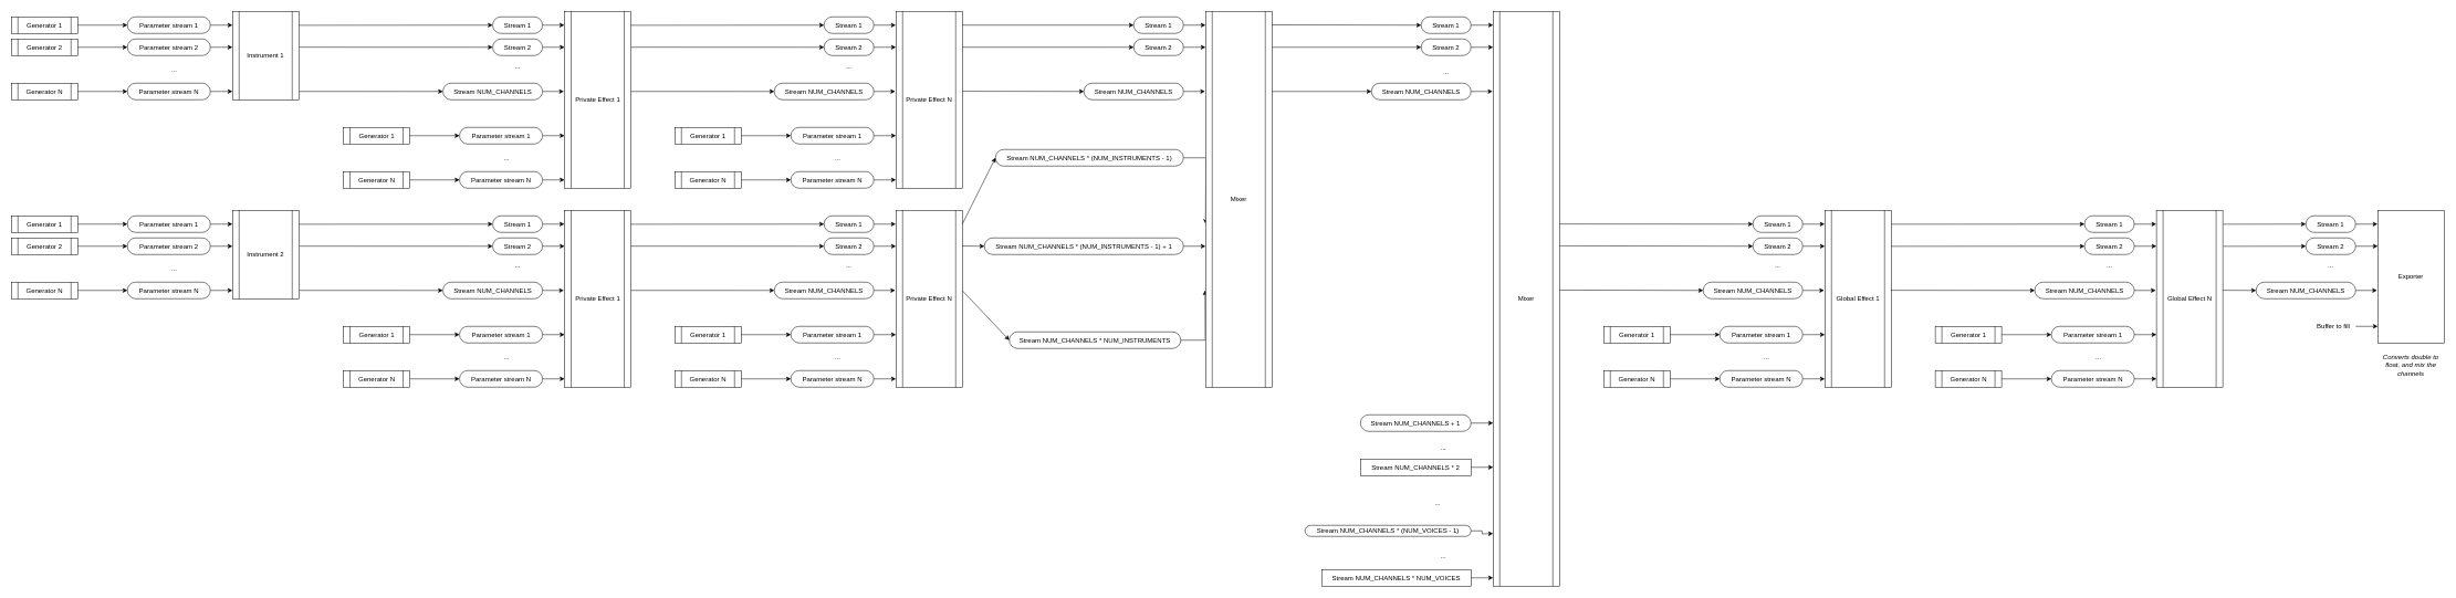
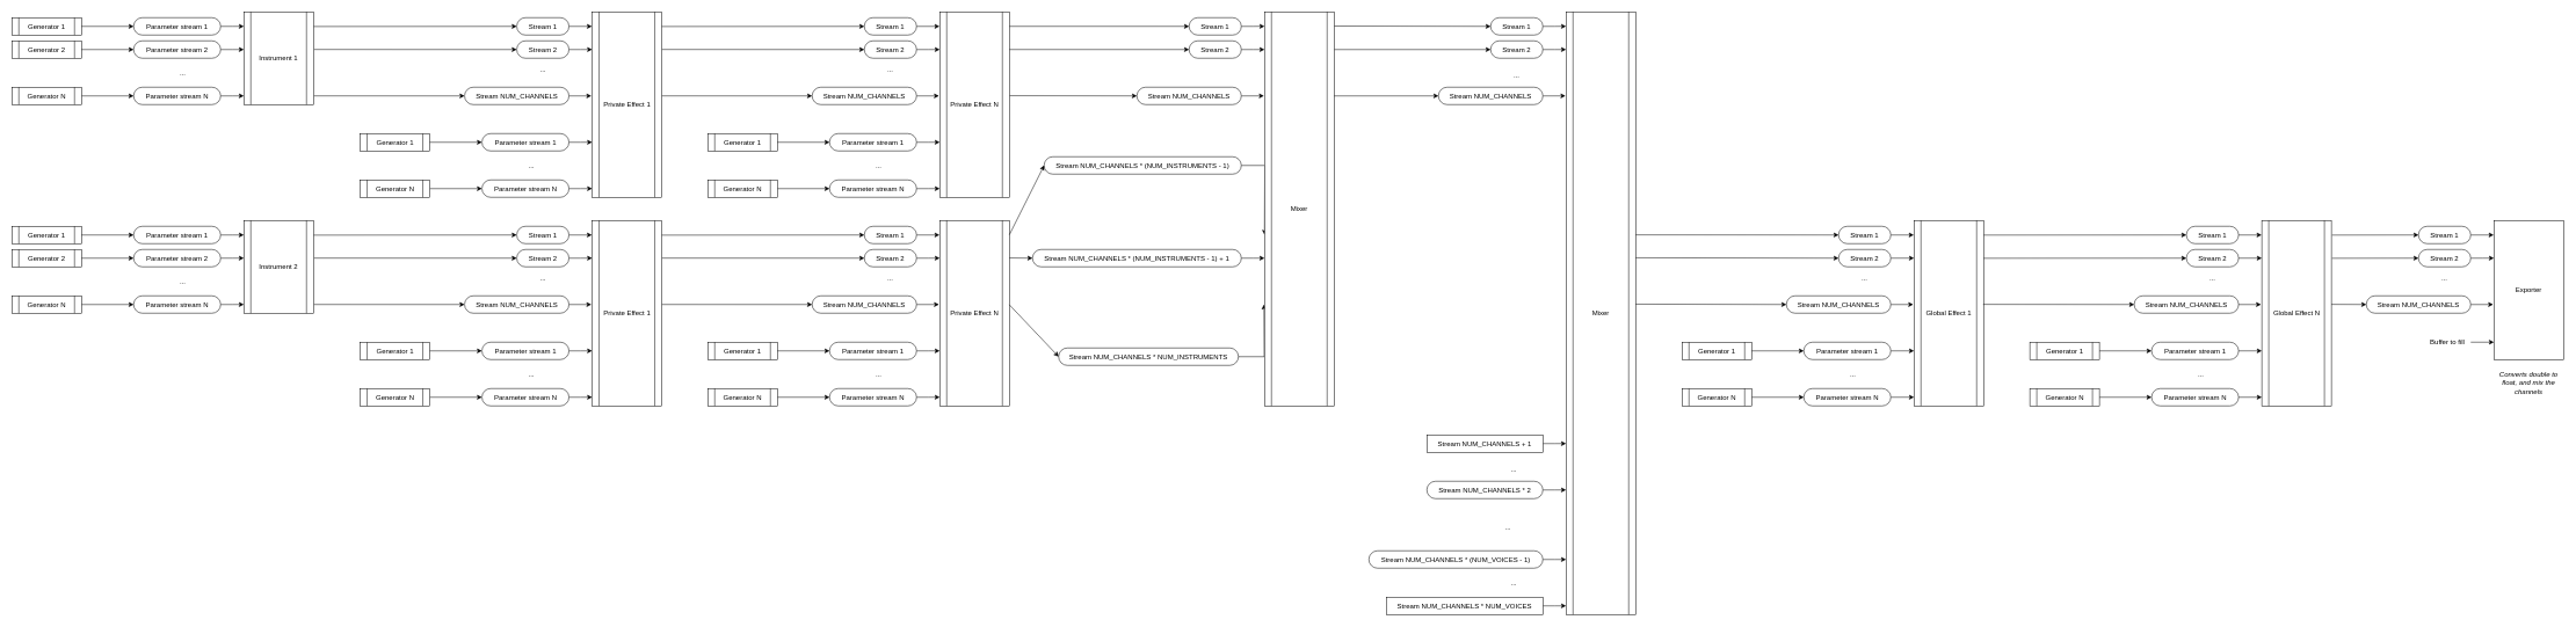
- <mxCell id="21" value="Stream NUM_CHANNELS + 1" style="whiteSpace=wrap;html=1;rounded=1;arcSize=50;align=center;verticalAlign=middle;container=1;recursiveResize=0;strokeWidth=1;autosize=1;spacing=4;treeFolding=1;treeMoving=1;" vertex="1" parent="1"><mxGeometry x="2460" y="750" width="200" height="30" as="geometry" /></mxCell>
+ <mxCell id="21" value="Stream NUM_CHANNELS + 1" style="whiteSpace=wrap;html=1;arcSize=50;align=center;verticalAlign=middle;container=1;recursiveResize=0;strokeWidth=1;autosize=1;spacing=4;treeFolding=1;treeMoving=1;rounded=0;" vertex="1" parent="1"><mxGeometry x="2460" y="750" width="200" height="30" as="geometry" /></mxCell>
- <mxCell id="24" value="Stream NUM_CHANNELS * 2" style="whiteSpace=wrap;html=1;arcSize=50;align=center;verticalAlign=middle;container=1;recursiveResize=0;strokeWidth=1;autosize=1;spacing=4;treeFolding=1;treeMoving=1;rounded=0;" vertex="1" parent="1"><mxGeometry x="2460" y="830" width="200" height="30" as="geometry" /></mxCell>
+ <mxCell id="24" value="Stream NUM_CHANNELS * 2" style="whiteSpace=wrap;html=1;rounded=1;arcSize=50;align=center;verticalAlign=middle;container=1;recursiveResize=0;strokeWidth=1;autosize=1;spacing=4;treeFolding=1;treeMoving=1;" vertex="1" parent="1"><mxGeometry x="2460" y="830" width="200" height="30" as="geometry" /></mxCell>
- <mxCell id="16" value="Stream NUM_CHANNELS * (NUM_VOICES - 1)" style="whiteSpace=wrap;html=1;rounded=1;arcSize=50;align=center;verticalAlign=middle;container=1;recursiveResize=0;strokeWidth=1;autosize=1;spacing=4;treeFolding=1;treeMoving=1;" vertex="1" parent="1"><mxGeometry x="2360" y="950" width="300" height="20" as="geometry" /></mxCell>
+ <mxCell id="16" value="Stream NUM_CHANNELS * (NUM_VOICES - 1)" style="whiteSpace=wrap;html=1;rounded=1;arcSize=50;align=center;verticalAlign=middle;container=1;recursiveResize=0;strokeWidth=1;autosize=1;spacing=4;treeFolding=1;treeMoving=1;" vertex="1" parent="1"><mxGeometry x="2360" y="950" width="300" height="30" as="geometry" /></mxCell>
